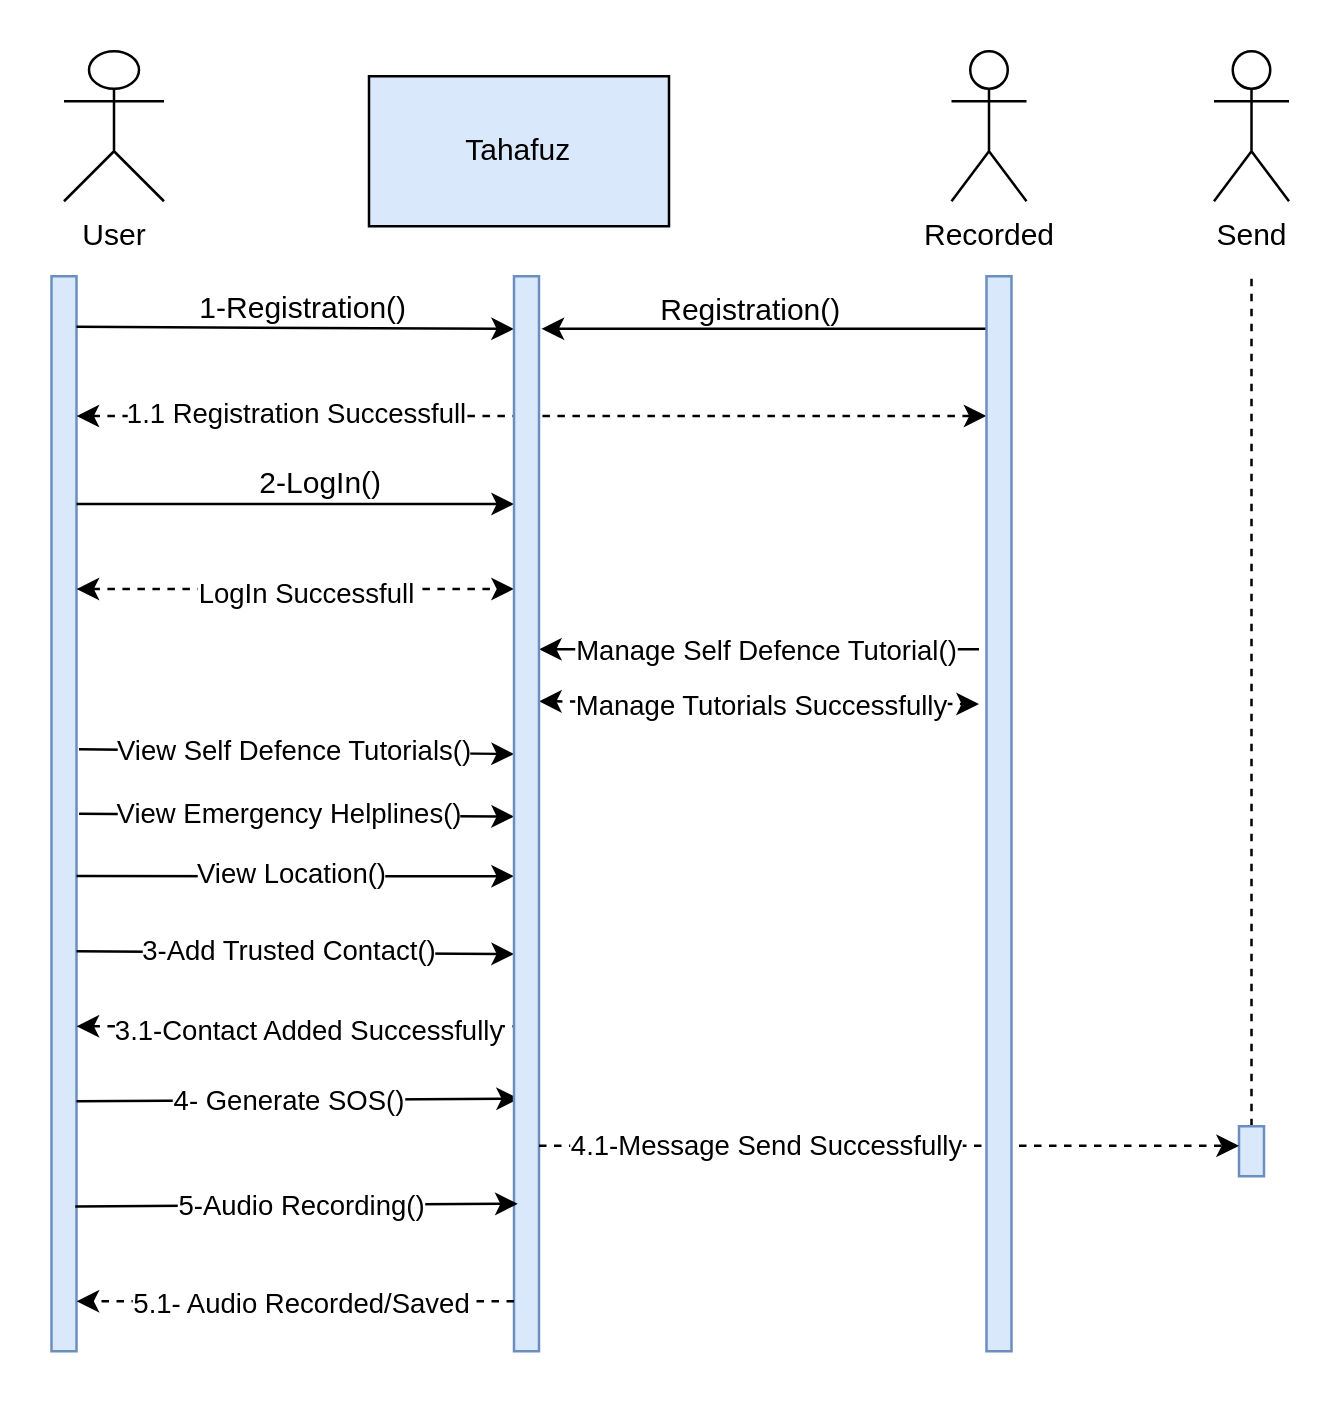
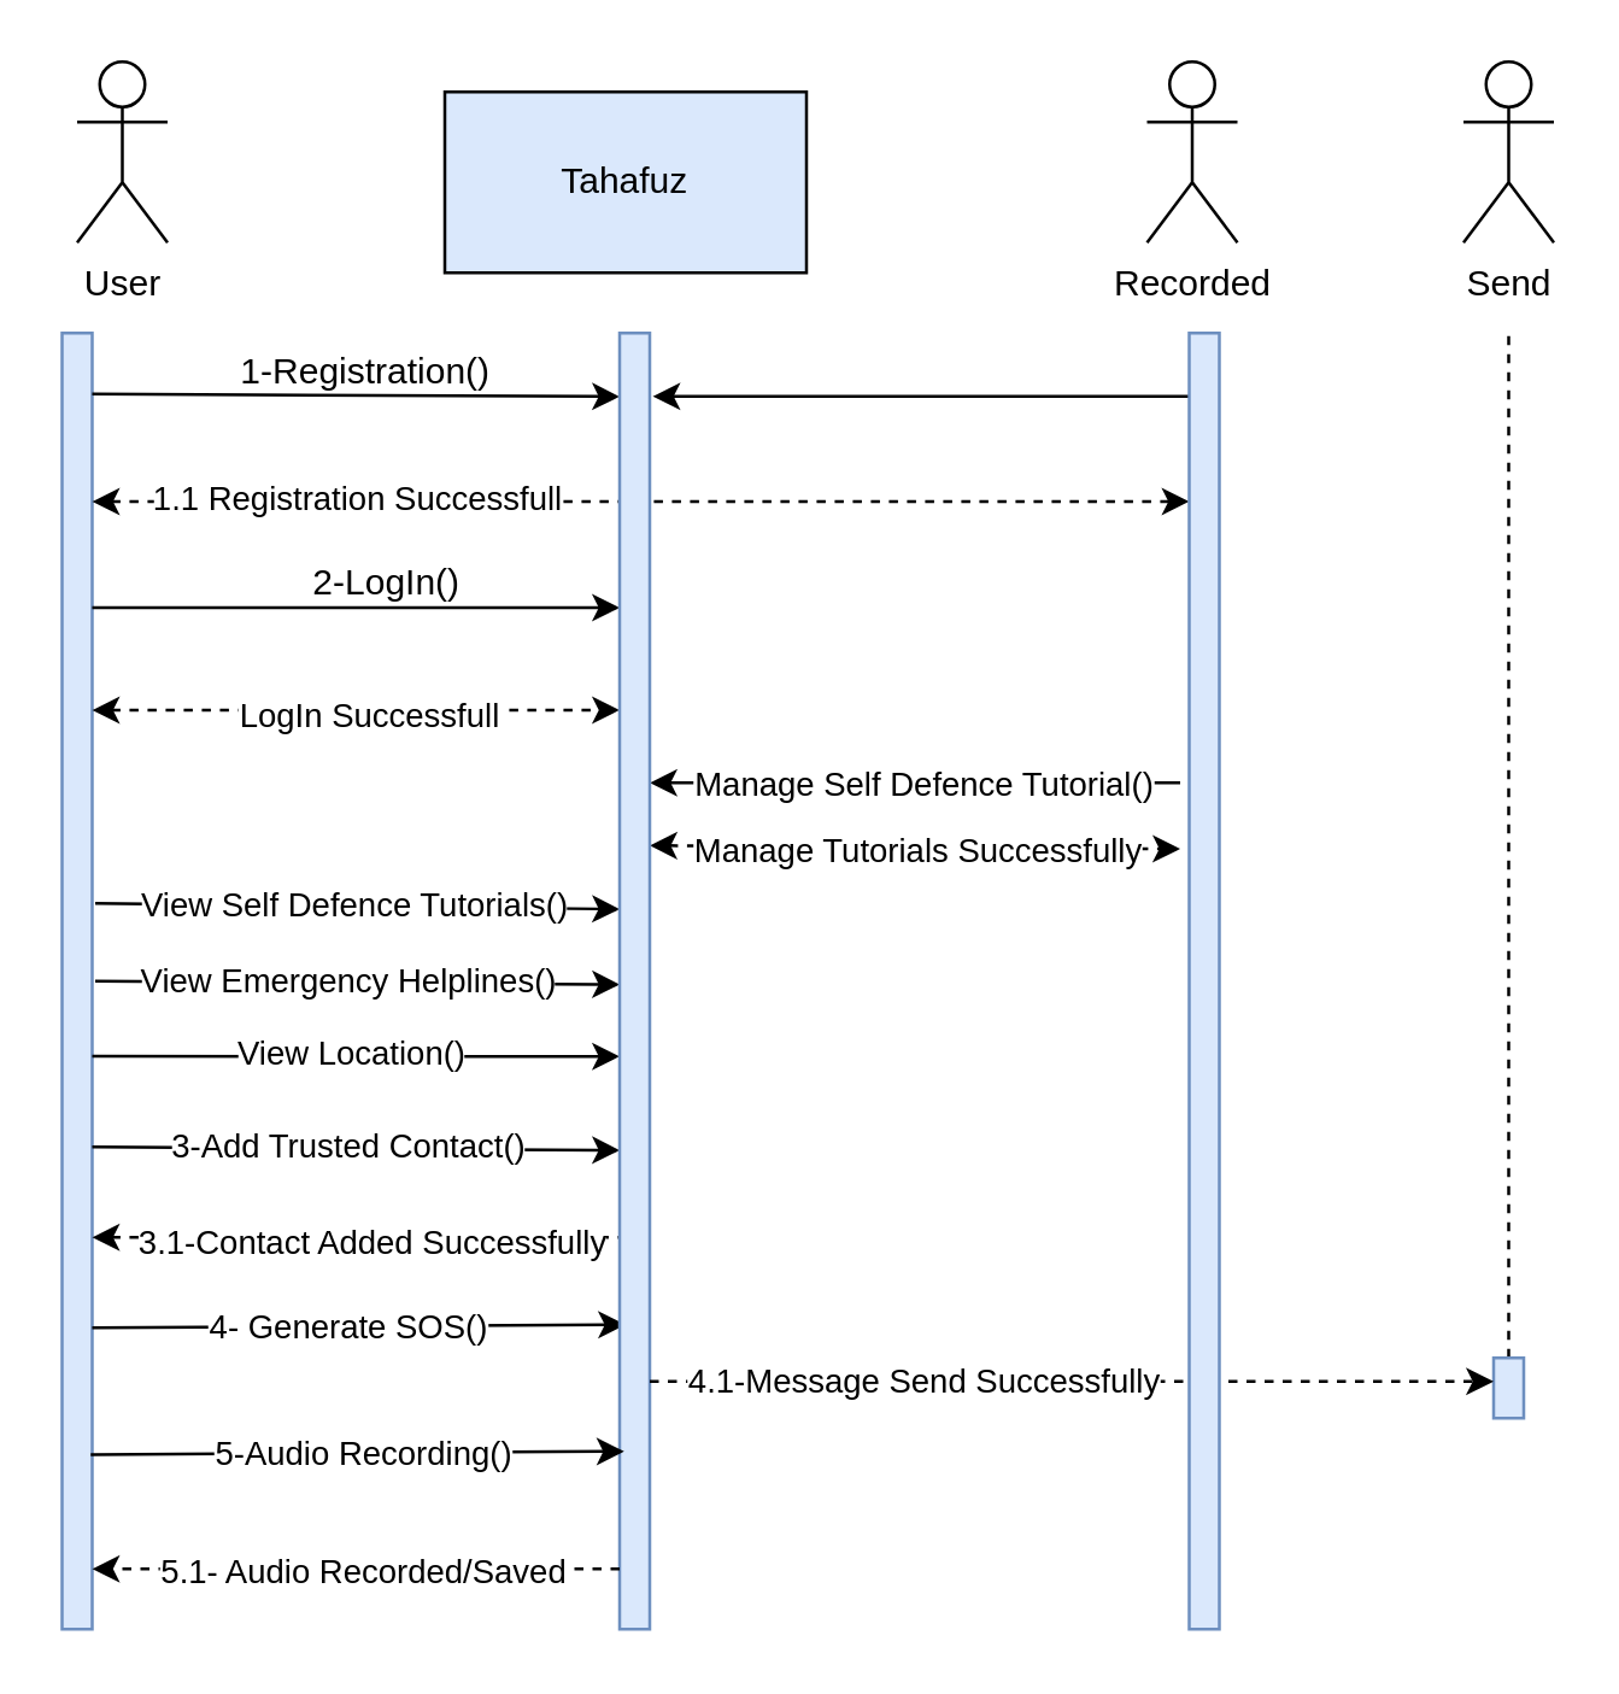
- <mxCell id="3" value="User" style="shape=umlActor;verticalLabelPosition=bottom;verticalAlign=top;html=1;outlineConnect=0;" vertex="1" parent="1"><mxGeometry x="25" y="20" width="40" height="60" as="geometry" /></mxCell>
+ <mxCell id="3" value="User" style="shape=umlActor;verticalLabelPosition=bottom;verticalAlign=top;html=1;outlineConnect=0;" vertex="1" parent="1"><mxGeometry x="25" y="20" width="30" height="60" as="geometry" /></mxCell>
- <mxCell id="12" value="Registration()" style="text;html=1;strokeColor=none;fillColor=none;align=center;verticalAlign=middle;whiteSpace=wrap;rounded=0;" vertex="1" parent="1"><mxGeometry x="265" y="109" width="70" height="30" as="geometry" /></mxCell>
